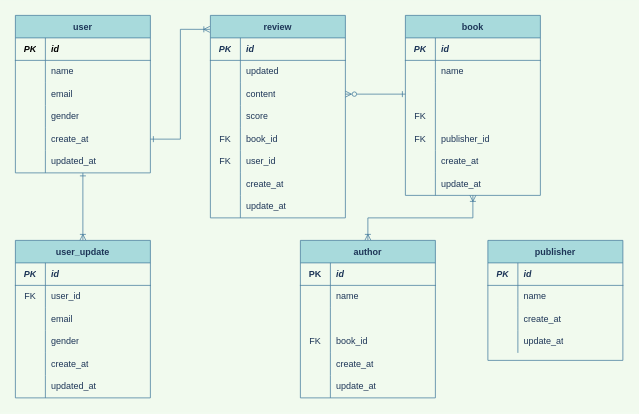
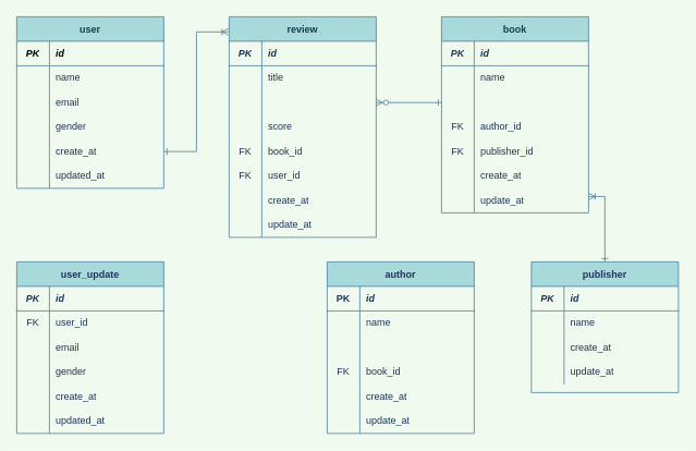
- <mxCell id="101" value="updated" style="shape=partialRectangle;html=1;whiteSpace=wrap;connectable=0;fillColor=none;top=0;left=0;bottom=0;right=0;align=left;spacingLeft=6;overflow=hidden;pointerEvents=1;strokeColor=#457B9D;fontColor=#1D3557;" vertex="1" parent="99"><mxGeometry x="40" width="140" height="30" as="geometry"><mxRectangle width="140" height="30" as="alternateBounds" /></mxGeometry></mxCell>
+ <mxCell id="101" value="title" style="shape=partialRectangle;html=1;whiteSpace=wrap;connectable=0;fillColor=none;top=0;left=0;bottom=0;right=0;align=left;spacingLeft=6;overflow=hidden;pointerEvents=1;strokeColor=#457B9D;fontColor=#1D3557;" vertex="1" parent="99"><mxGeometry x="40" width="140" height="30" as="geometry"><mxRectangle width="140" height="30" as="alternateBounds" /></mxGeometry></mxCell>
- <mxCell id="104" value="content" style="shape=partialRectangle;html=1;whiteSpace=wrap;connectable=0;fillColor=none;top=0;left=0;bottom=0;right=0;align=left;spacingLeft=6;overflow=hidden;pointerEvents=1;strokeColor=#457B9D;fontColor=#1D3557;" vertex="1" parent="102"><mxGeometry x="40" width="140" height="30" as="geometry"><mxRectangle width="140" height="30" as="alternateBounds" /></mxGeometry></mxCell>
+ <mxCell id="52" value="author_id" style="shape=partialRectangle;html=1;whiteSpace=wrap;connectable=0;fillColor=none;top=0;left=0;bottom=0;right=0;align=left;spacingLeft=6;overflow=hidden;pointerEvents=1;strokeColor=#457B9D;fontColor=#1D3557;" vertex="1" parent="50"><mxGeometry x="40" width="140" height="30" as="geometry"><mxRectangle width="140" height="30" as="alternateBounds" /></mxGeometry></mxCell>
+ <mxCell id="81" style="edgeStyle=orthogonalEdgeStyle;rounded=0;orthogonalLoop=1;jettySize=auto;html=1;startArrow=ERone;startFill=0;endArrow=ERoneToMany;endFill=0;strokeColor=#457B9D;fontColor=#1D3557;labelBackgroundColor=#F1FAEE;" edge="1" parent="1" source="82" target="41"><mxGeometry relative="1" as="geometry"><Array as="points"><mxPoint x="740" y="240" /><mxPoint x="670" y="240" /></Array></mxGeometry></mxCell>
- <mxCell id="2" value="" style="edgeStyle=orthogonalEdgeStyle;rounded=0;orthogonalLoop=1;jettySize=auto;html=1;startArrow=ERone;startFill=0;endArrow=ERoneToMany;endFill=0;strokeColor=#457B9D;fontColor=#1D3557;labelBackgroundColor=#F1FAEE;" edge="1" parent="1" source="3" target="22"><mxGeometry relative="1" as="geometry" /></mxCell>
- <mxCell id="62" style="edgeStyle=orthogonalEdgeStyle;rounded=0;orthogonalLoop=1;jettySize=auto;html=1;startArrow=ERoneToMany;startFill=0;endArrow=ERoneToMany;endFill=0;strokeColor=#457B9D;fontColor=#1D3557;labelBackgroundColor=#F1FAEE;" edge="1" parent="1" source="63" target="41"><mxGeometry relative="1" as="geometry" /></mxCell>
